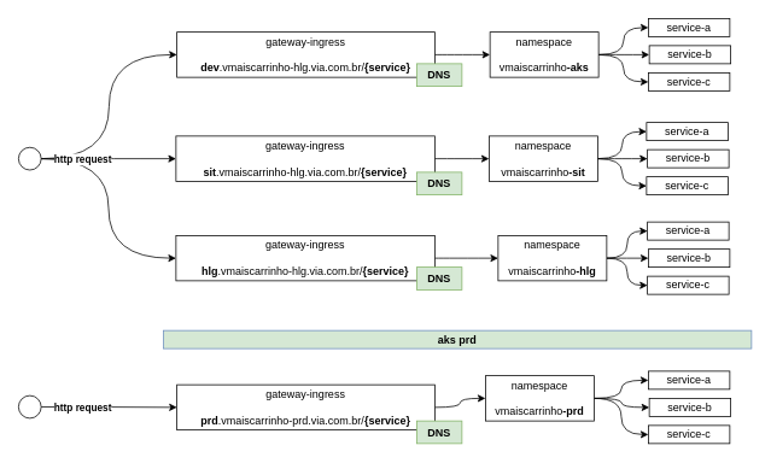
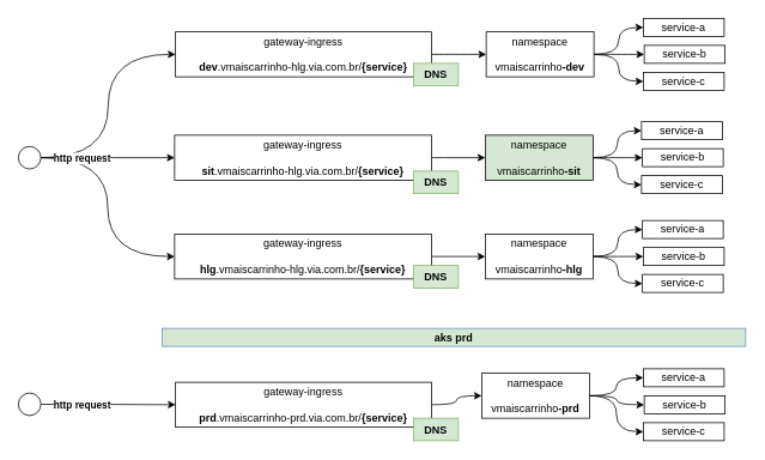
- <mxCell id="5" value="namespace&lt;br&gt;&lt;br&gt;vmaiscarrinho&lt;b&gt;-aks&lt;/b&gt;" style="rounded=0;whiteSpace=wrap;html=1;" parent="1" vertex="1"><mxGeometry x="541" y="35" width="120" height="50" as="geometry" /></mxCell>
+ <mxCell id="5" value="namespace&lt;br&gt;&lt;br&gt;vmaiscarrinho&lt;b&gt;-dev&lt;/b&gt;" style="rounded=0;whiteSpace=wrap;html=1;" parent="1" vertex="1"><mxGeometry x="541" y="35" width="120" height="50" as="geometry" /></mxCell>
- <mxCell id="15" value="namespace&lt;br&gt;&lt;br&gt;vmaiscarrinho&lt;b&gt;-sit&lt;/b&gt;" style="rounded=0;whiteSpace=wrap;html=1;" parent="1" vertex="1"><mxGeometry x="540" y="150" width="120" height="50" as="geometry" /></mxCell>
+ <mxCell id="15" value="namespace&lt;br&gt;&lt;br&gt;vmaiscarrinho&lt;b&gt;-sit&lt;/b&gt;" style="rounded=0;whiteSpace=wrap;html=1;fillColor=#d5e8d4;" parent="1" vertex="1"><mxGeometry x="540" y="150" width="120" height="50" as="geometry" /></mxCell>
- <mxCell id="19" value="namespace&lt;br&gt;&lt;br&gt;vmaiscarrinho&lt;b&gt;-hlg&lt;/b&gt;" style="rounded=0;whiteSpace=wrap;html=1;" parent="1" vertex="1"><mxGeometry x="550" y="260" width="120" height="50" as="geometry" /></mxCell>
+ <mxCell id="19" value="namespace&lt;br&gt;&lt;br&gt;vmaiscarrinho&lt;b&gt;-hlg&lt;/b&gt;" style="rounded=0;whiteSpace=wrap;html=1;" parent="1" vertex="1"><mxGeometry x="540" y="260" width="120" height="50" as="geometry" /></mxCell>
